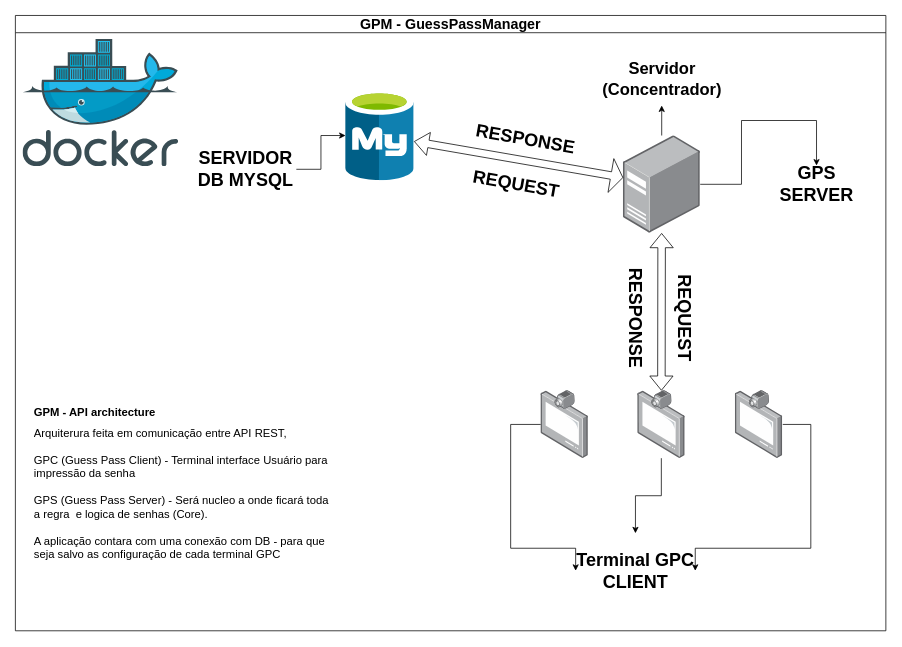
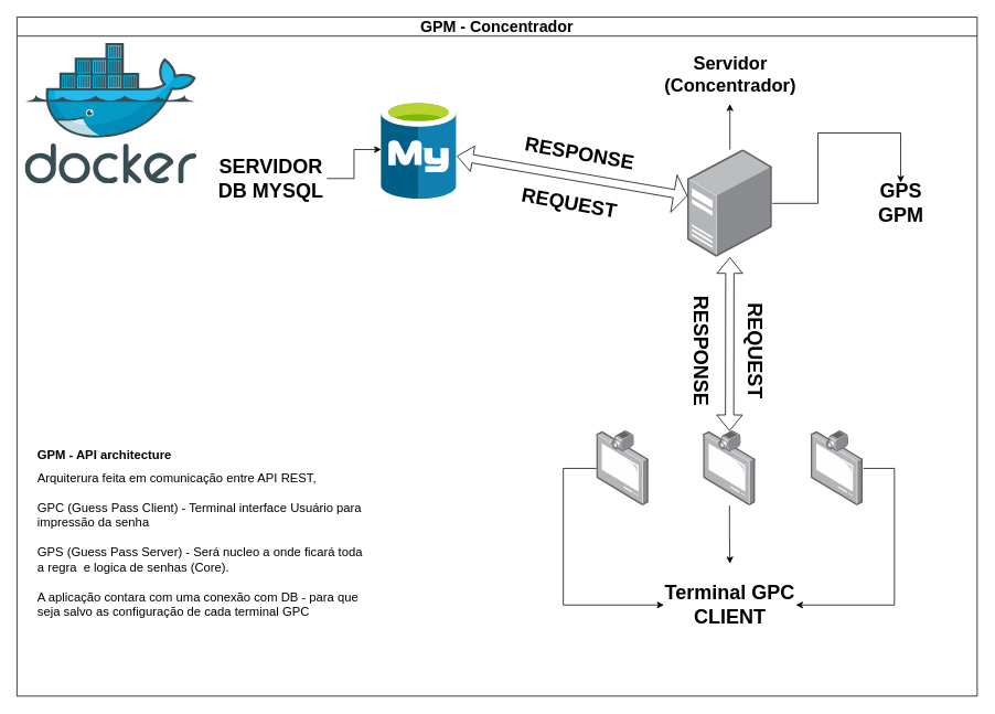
- <mxCell id="2" value="GPM - GuessPassManager" style="swimlane;whiteSpace=wrap;html=1;fontSize=19;" parent="1" vertex="1"><mxGeometry width="1160" height="820" as="geometry" x="20" y="20" /></mxCell>
+ <mxCell id="2" value="GPM - Concentrador" style="swimlane;whiteSpace=wrap;html=1;fontSize=19;" parent="1" vertex="1"><mxGeometry width="1160" height="820" as="geometry" x="20" y="20" /></mxCell>
- <mxCell id="4" value="Servidor (Concentrador)" style="text;html=1;align=center;verticalAlign=middle;whiteSpace=wrap;rounded=0;fontSize=22;fontStyle=1" parent="2" vertex="1"><mxGeometry x="789.52" y="50" width="143.56" height="70" as="geometry" /></mxCell>
+ <mxCell id="4" value="Servidor (Concentrador)" style="text;html=1;align=center;verticalAlign=middle;whiteSpace=wrap;rounded=0;fontSize=22;fontStyle=1" parent="2" vertex="1"><mxGeometry x="789.52" y="35" width="143.56" height="70" as="geometry" /></mxCell>
- <mxCell id="18" value="SERVIDOR DB MYSQL" style="text;html=1;strokeColor=none;fillColor=none;align=center;verticalAlign=middle;whiteSpace=wrap;rounded=0;fontSize=24;fontStyle=1" parent="2" vertex="1"><mxGeometry x="240.0" y="160" width="134.4" height="90" as="geometry" /></mxCell>
+ <mxCell id="18" value="SERVIDOR DB MYSQL" style="text;html=1;strokeColor=none;fillColor=none;align=center;verticalAlign=middle;whiteSpace=wrap;rounded=0;fontSize=24;fontStyle=1" parent="2" vertex="1"><mxGeometry x="240.0" y="150" width="134.4" height="90" as="geometry" /></mxCell>
- <mxCell id="10" value="GPS&lt;br style=&quot;font-size: 24px;&quot;&gt;SERVER" style="text;html=1;align=center;verticalAlign=middle;whiteSpace=wrap;rounded=0;fontSize=24;fontStyle=1" parent="2" vertex="1"><mxGeometry x="1022.6" y="200" width="90" height="50" as="geometry" /></mxCell>
+ <mxCell id="10" value="GPS&lt;br style=&quot;font-size: 24px;&quot;&gt;GPM" style="text;html=1;align=center;verticalAlign=middle;whiteSpace=wrap;rounded=0;fontSize=24;fontStyle=1" parent="2" vertex="1"><mxGeometry x="1022.6" y="200" width="90" height="50" as="geometry" /></mxCell>
- <mxCell id="19" value="Terminal GPC CLIENT" style="text;html=1;strokeColor=none;fillColor=none;align=center;verticalAlign=middle;whiteSpace=wrap;rounded=0;fontSize=24;fontStyle=1" parent="2" vertex="1"><mxGeometry x="746.62" y="690" width="159.36" height="100" as="geometry" /></mxCell>
+ <mxCell id="19" value="Terminal GPC CLIENT" style="text;html=1;strokeColor=none;fillColor=none;align=center;verticalAlign=middle;whiteSpace=wrap;rounded=0;fontSize=24;fontStyle=1" parent="2" vertex="1"><mxGeometry x="781.62" y="660" width="159.36" height="100" as="geometry" /></mxCell>
